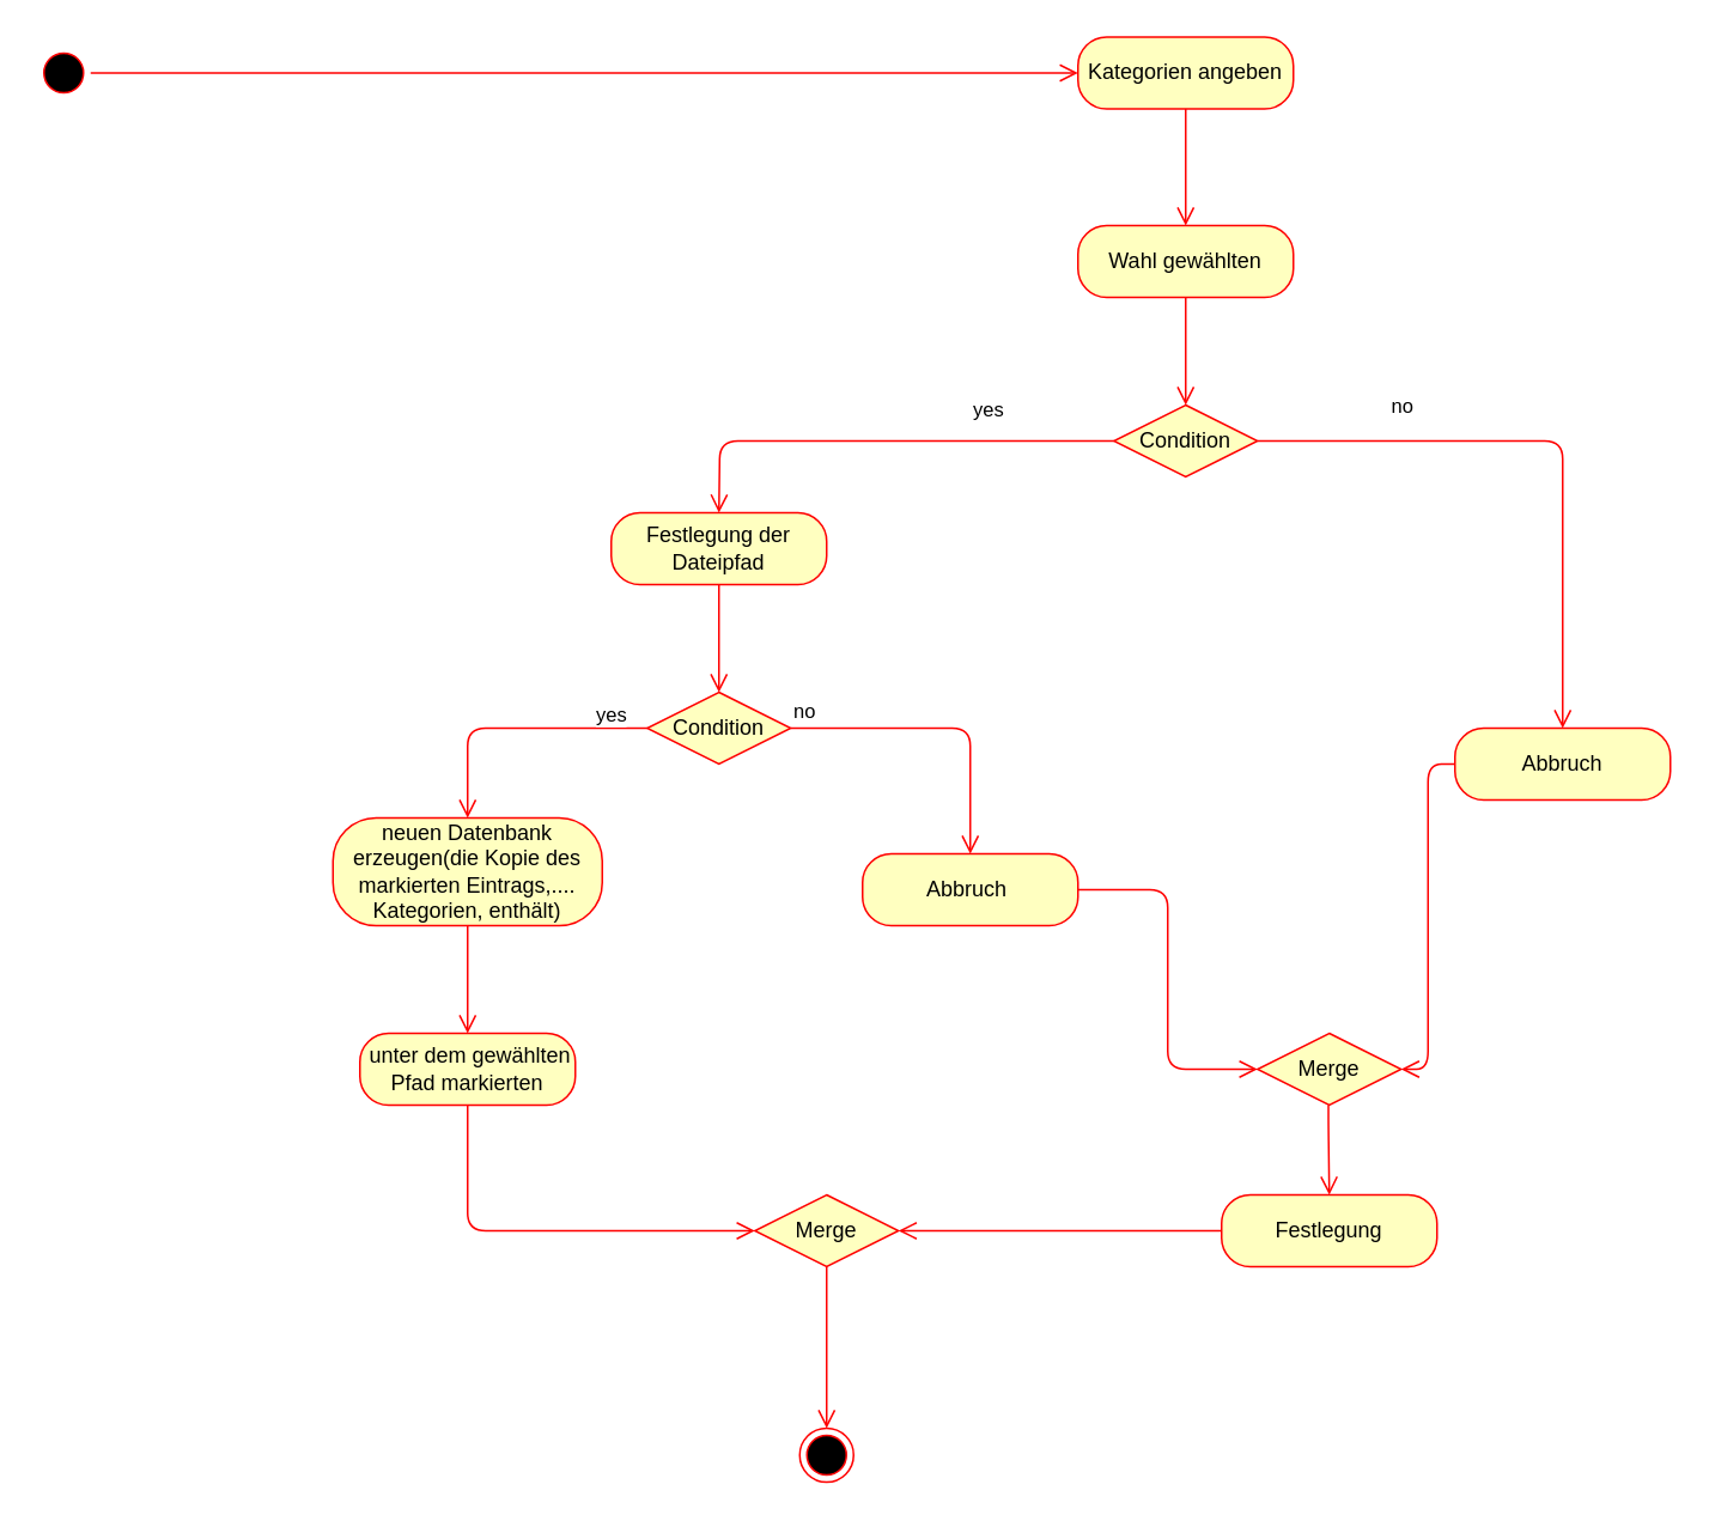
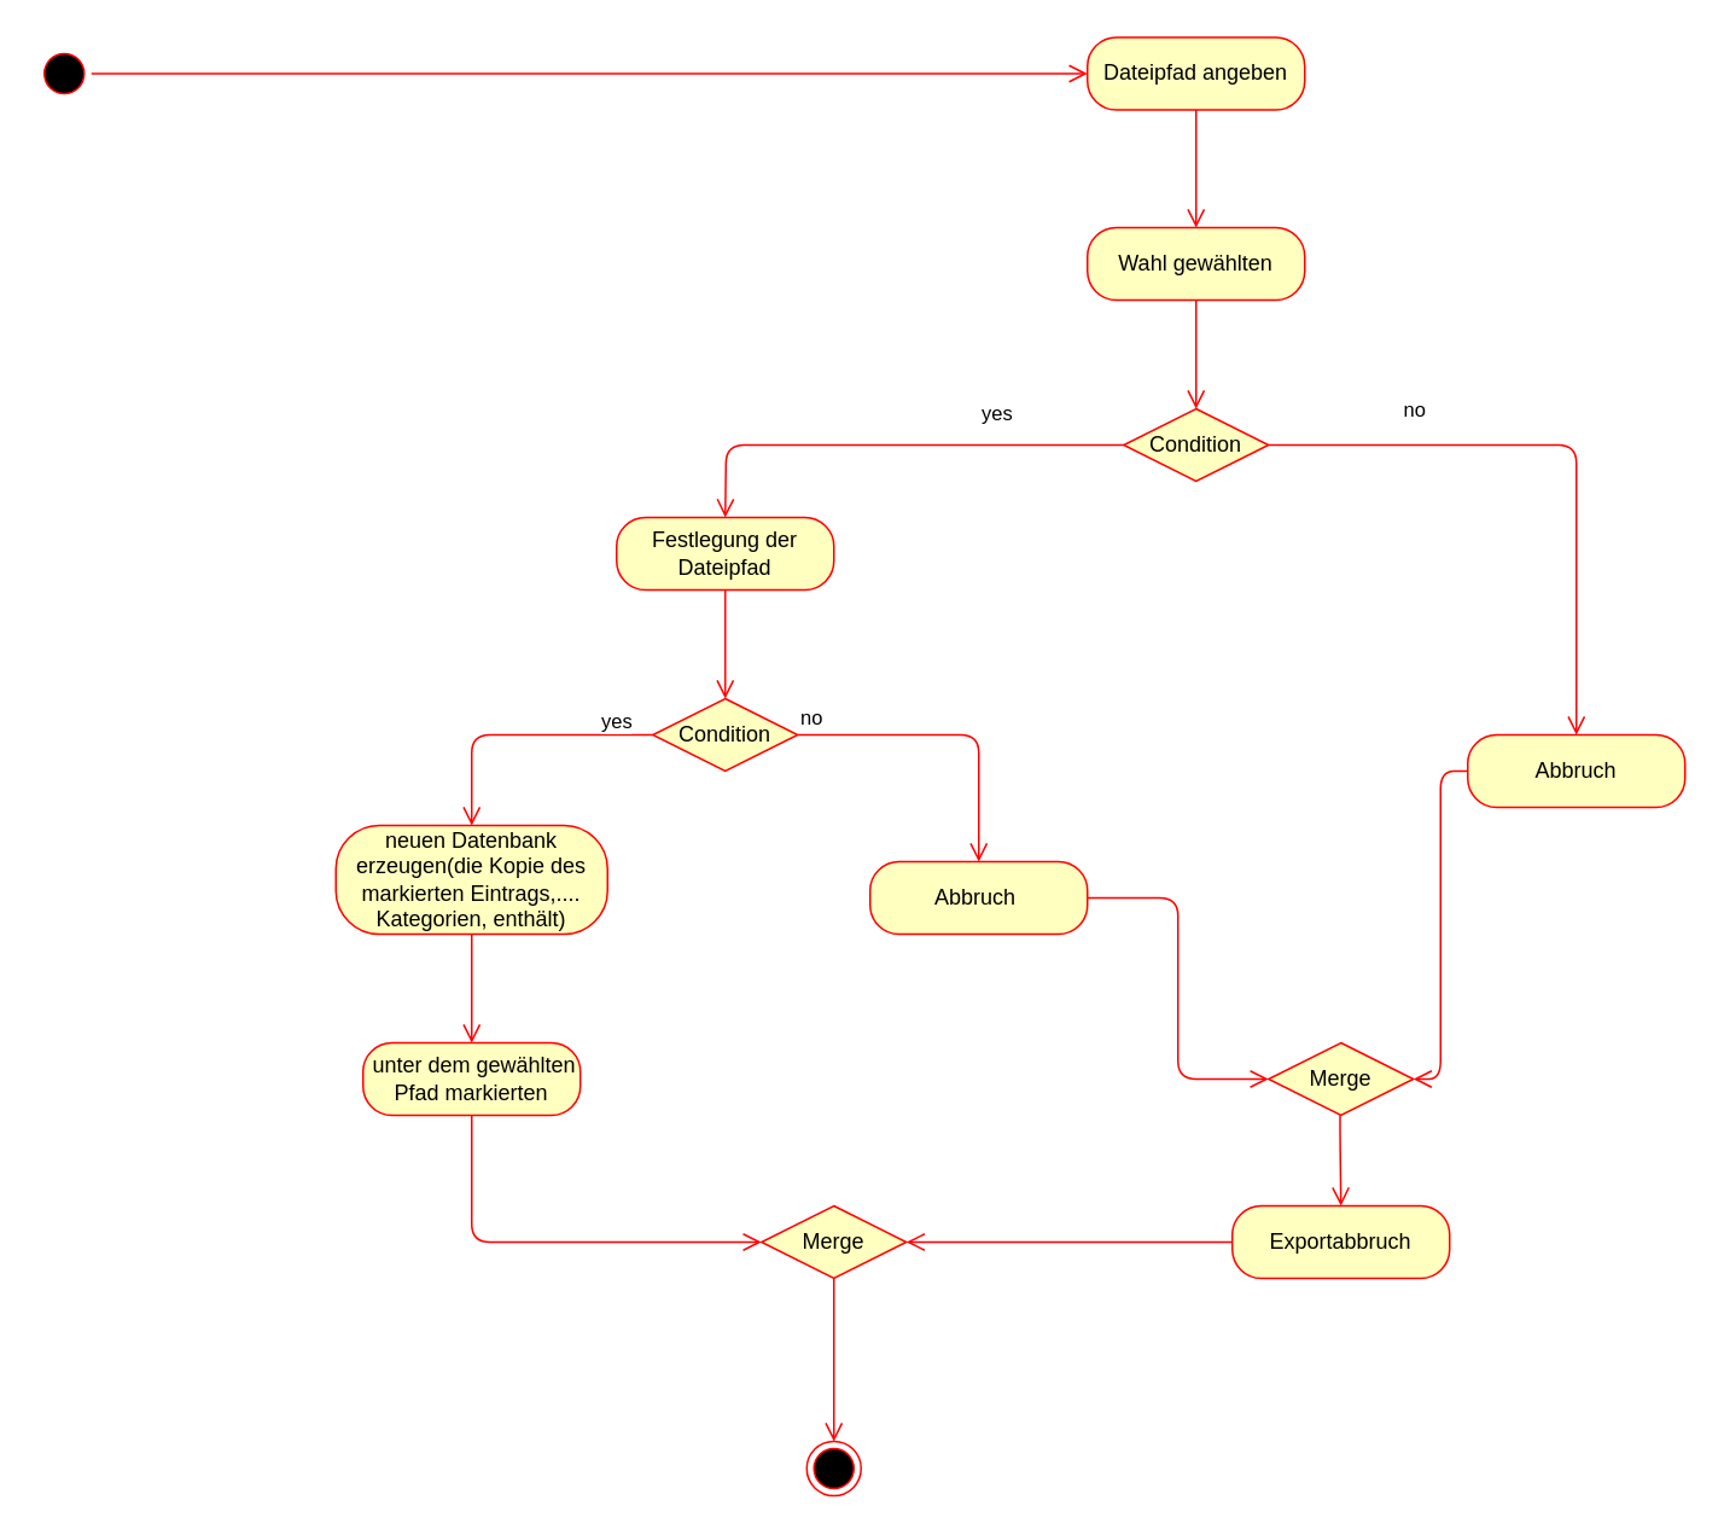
- <mxCell id="4" value="Kategorien angeben" style="rounded=1;whiteSpace=wrap;html=1;arcSize=40;fontColor=#000000;fillColor=#ffffc0;strokeColor=#ff0000;" vertex="1" parent="1"><mxGeometry x="600" y="20" width="120" height="40" as="geometry" /></mxCell>
+ <mxCell id="4" value="Dateipfad angeben" style="rounded=1;whiteSpace=wrap;html=1;arcSize=40;fontColor=#000000;fillColor=#ffffc0;strokeColor=#ff0000;" vertex="1" parent="1"><mxGeometry x="600" y="20" width="120" height="40" as="geometry" /></mxCell>
- <mxCell id="24" value="Festlegung" style="rounded=1;whiteSpace=wrap;html=1;arcSize=40;fontColor=#000000;fillColor=#ffffc0;strokeColor=#ff0000;" vertex="1" parent="1"><mxGeometry x="680" y="665" width="120" height="40" as="geometry" /></mxCell>
+ <mxCell id="24" value="Exportabbruch" style="rounded=1;whiteSpace=wrap;html=1;arcSize=40;fontColor=#000000;fillColor=#ffffc0;strokeColor=#ff0000;" vertex="1" parent="1"><mxGeometry x="680" y="665" width="120" height="40" as="geometry" /></mxCell>
